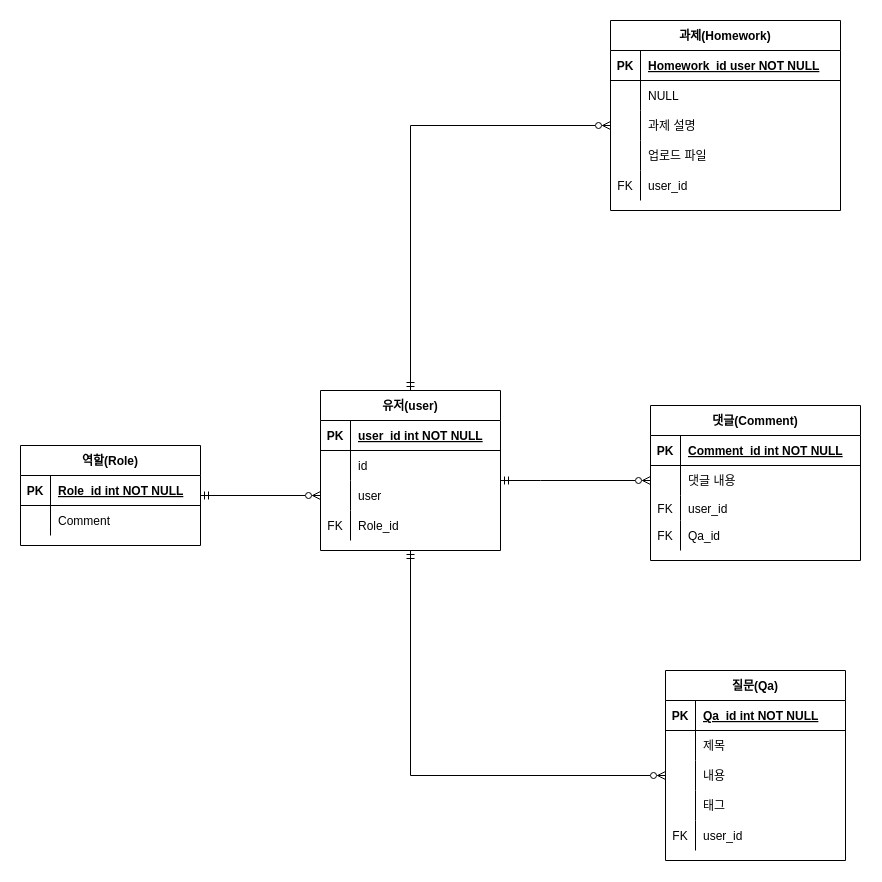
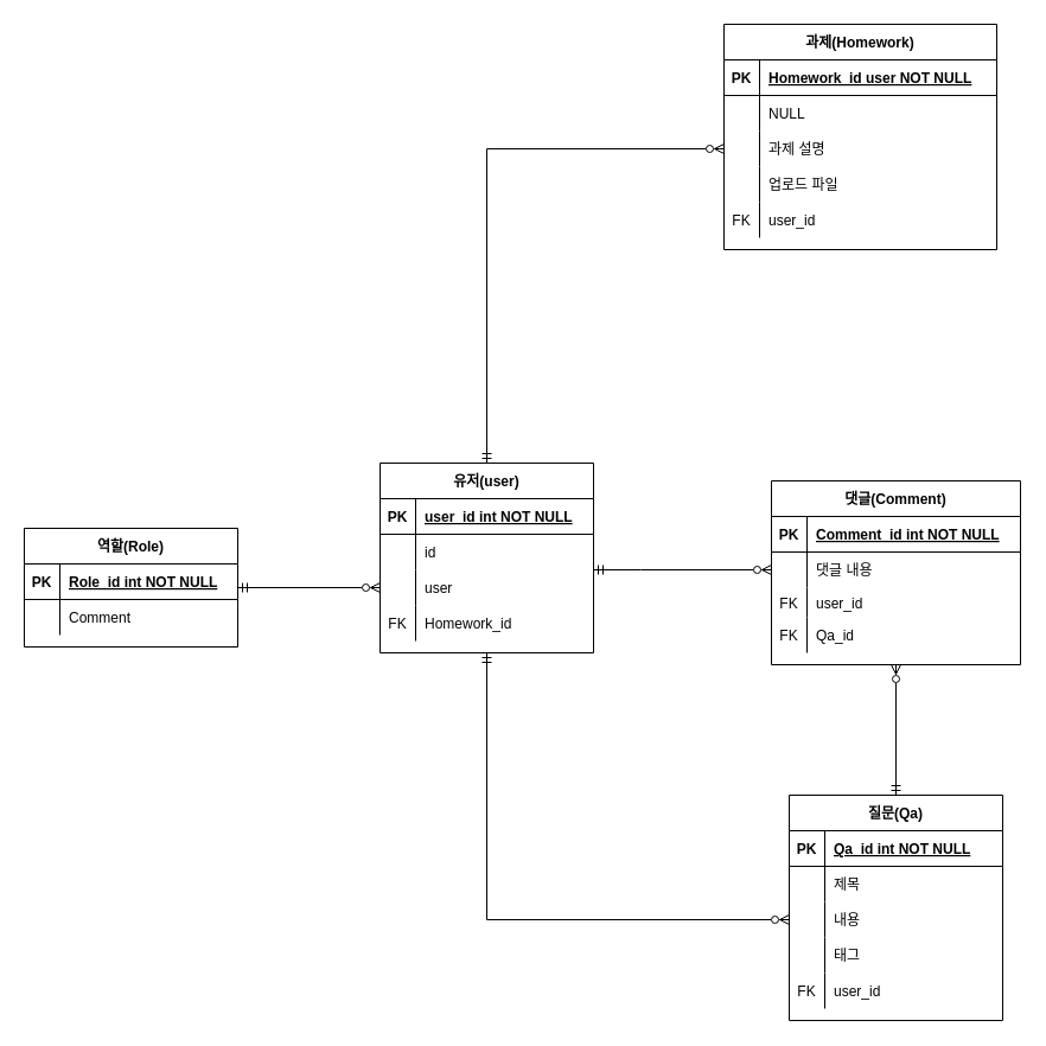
- <mxCell id="16" value="Role_id" style="shape=partialRectangle;connectable=0;fillColor=none;top=0;left=0;bottom=0;right=0;align=left;spacingLeft=6;overflow=hidden;" vertex="1" parent="14"><mxGeometry x="30" width="150" height="30" as="geometry"><mxRectangle width="150" height="30" as="alternateBounds" /></mxGeometry></mxCell>
+ <mxCell id="16" value="Homework_id" style="shape=partialRectangle;connectable=0;fillColor=none;top=0;left=0;bottom=0;right=0;align=left;spacingLeft=6;overflow=hidden;" vertex="1" parent="14"><mxGeometry x="30" width="150" height="30" as="geometry"><mxRectangle width="150" height="30" as="alternateBounds" /></mxGeometry></mxCell>
+ <mxCell id="33" style="edgeStyle=orthogonalEdgeStyle;rounded=0;orthogonalLoop=1;jettySize=auto;html=1;startArrow=ERmandOne;startFill=0;endArrow=ERzeroToMany;endFill=0;exitX=0.5;exitY=0;exitDx=0;exitDy=0;entryX=0.5;entryY=1;entryDx=0;entryDy=0;" edge="1" parent="1" source="47" target="34"><mxGeometry relative="1" as="geometry"><mxPoint x="750" y="540" as="targetPoint" /><Array as="points" /></mxGeometry></mxCell>
